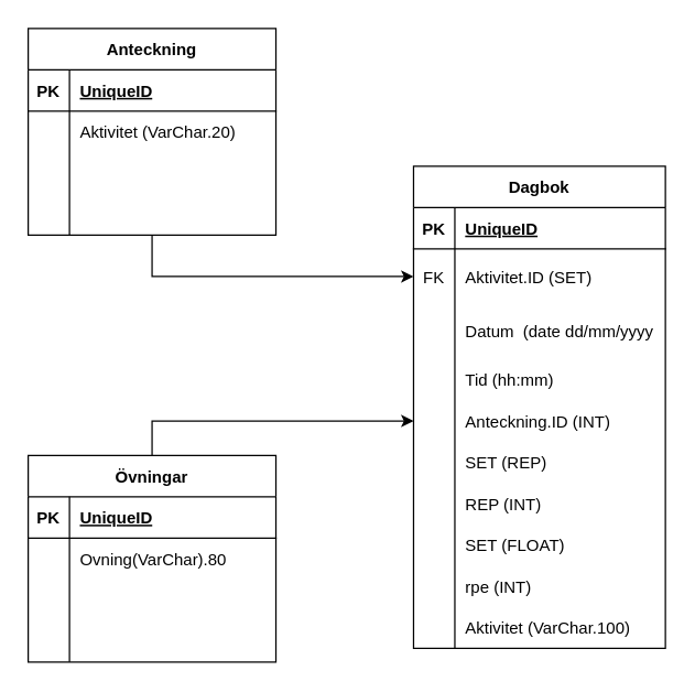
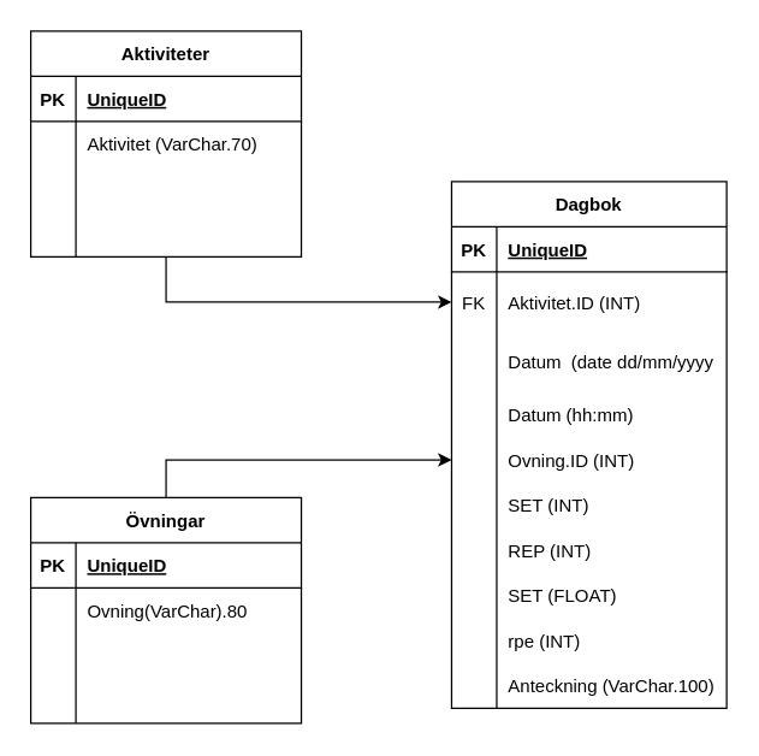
- <mxCell id="3" value="Anteckning" style="shape=table;startSize=30;container=1;collapsible=1;childLayout=tableLayout;fixedRows=1;rowLines=0;fontStyle=1;align=center;resizeLast=1;" parent="1" vertex="1"><mxGeometry x="20" y="20" width="180" height="150" as="geometry" /></mxCell>
+ <mxCell id="3" value="Aktiviteter" style="shape=table;startSize=30;container=1;collapsible=1;childLayout=tableLayout;fixedRows=1;rowLines=0;fontStyle=1;align=center;resizeLast=1;" parent="1" vertex="1"><mxGeometry x="20" y="20" width="180" height="150" as="geometry" /></mxCell>
- <mxCell id="9" value="Aktivitet (VarChar.20)" style="shape=partialRectangle;connectable=0;fillColor=none;top=0;left=0;bottom=0;right=0;align=left;spacingLeft=6;overflow=hidden;" parent="7" vertex="1"><mxGeometry x="30" width="150" height="30" as="geometry"><mxRectangle width="150" height="30" as="alternateBounds" /></mxGeometry></mxCell>
+ <mxCell id="9" value="Aktivitet (VarChar.70)" style="shape=partialRectangle;connectable=0;fillColor=none;top=0;left=0;bottom=0;right=0;align=left;spacingLeft=6;overflow=hidden;" parent="7" vertex="1"><mxGeometry x="30" width="150" height="30" as="geometry"><mxRectangle width="150" height="30" as="alternateBounds" /></mxGeometry></mxCell>
- <mxCell id="22" value="Aktivitet.ID (SET)" style="shape=partialRectangle;connectable=0;fillColor=none;top=0;left=0;bottom=0;right=0;align=left;spacingLeft=6;overflow=hidden;" vertex="1" parent="20"><mxGeometry x="30" width="153" height="40" as="geometry"><mxRectangle width="153" height="40" as="alternateBounds" /></mxGeometry></mxCell>
+ <mxCell id="22" value="Aktivitet.ID (INT)" style="shape=partialRectangle;connectable=0;fillColor=none;top=0;left=0;bottom=0;right=0;align=left;spacingLeft=6;overflow=hidden;" vertex="1" parent="20"><mxGeometry x="30" width="153" height="40" as="geometry"><mxRectangle width="153" height="40" as="alternateBounds" /></mxGeometry></mxCell>
- <mxCell id="28" value="Tid (hh:mm)" style="shape=partialRectangle;connectable=0;fillColor=none;top=0;left=0;bottom=0;right=0;align=left;spacingLeft=6;overflow=hidden;" vertex="1" parent="26"><mxGeometry x="30" width="153" height="30" as="geometry"><mxRectangle width="153" height="30" as="alternateBounds" /></mxGeometry></mxCell>
+ <mxCell id="28" value="Datum (hh:mm)" style="shape=partialRectangle;connectable=0;fillColor=none;top=0;left=0;bottom=0;right=0;align=left;spacingLeft=6;overflow=hidden;" vertex="1" parent="26"><mxGeometry x="30" width="153" height="30" as="geometry"><mxRectangle width="153" height="30" as="alternateBounds" /></mxGeometry></mxCell>
- <mxCell id="31" value="Anteckning.ID (INT)" style="shape=partialRectangle;connectable=0;fillColor=none;top=0;left=0;bottom=0;right=0;align=left;spacingLeft=6;overflow=hidden;" vertex="1" parent="29"><mxGeometry x="30" width="153" height="30" as="geometry"><mxRectangle width="153" height="30" as="alternateBounds" /></mxGeometry></mxCell>
+ <mxCell id="31" value="Ovning.ID (INT)" style="shape=partialRectangle;connectable=0;fillColor=none;top=0;left=0;bottom=0;right=0;align=left;spacingLeft=6;overflow=hidden;" vertex="1" parent="29"><mxGeometry x="30" width="153" height="30" as="geometry"><mxRectangle width="153" height="30" as="alternateBounds" /></mxGeometry></mxCell>
- <mxCell id="34" value="SET (REP)" style="shape=partialRectangle;connectable=0;fillColor=none;top=0;left=0;bottom=0;right=0;align=left;spacingLeft=6;overflow=hidden;" vertex="1" parent="32"><mxGeometry x="30" width="153" height="30" as="geometry"><mxRectangle width="153" height="30" as="alternateBounds" /></mxGeometry></mxCell>
+ <mxCell id="34" value="SET (INT)" style="shape=partialRectangle;connectable=0;fillColor=none;top=0;left=0;bottom=0;right=0;align=left;spacingLeft=6;overflow=hidden;" vertex="1" parent="32"><mxGeometry x="30" width="153" height="30" as="geometry"><mxRectangle width="153" height="30" as="alternateBounds" /></mxGeometry></mxCell>
- <mxCell id="46" value="Aktivitet (VarChar.100)" style="shape=partialRectangle;connectable=0;fillColor=none;top=0;left=0;bottom=0;right=0;align=left;spacingLeft=6;overflow=hidden;" vertex="1" parent="44"><mxGeometry x="30" width="153" height="30" as="geometry"><mxRectangle width="153" height="30" as="alternateBounds" /></mxGeometry></mxCell>
+ <mxCell id="46" value="Anteckning (VarChar.100)" style="shape=partialRectangle;connectable=0;fillColor=none;top=0;left=0;bottom=0;right=0;align=left;spacingLeft=6;overflow=hidden;" vertex="1" parent="44"><mxGeometry x="30" width="153" height="30" as="geometry"><mxRectangle width="153" height="30" as="alternateBounds" /></mxGeometry></mxCell>
